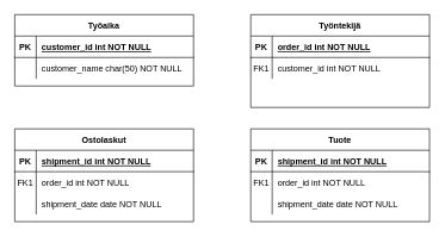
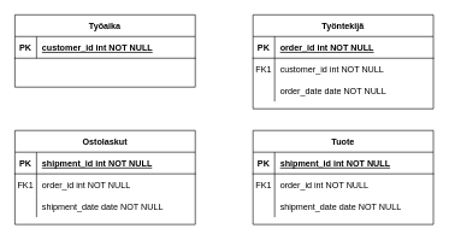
- <mxCell id="28" value="customer_name char(50) NOT NULL" style="shape=partialRectangle;overflow=hidden;connectable=0;fillColor=none;top=0;left=0;bottom=0;right=0;align=left;spacingLeft=6;" parent="26" vertex="1"><mxGeometry x="30" width="220" height="30" as="geometry" /></mxCell>
+ <mxCell id="11" value="order_date date NOT NULL" style="shape=partialRectangle;overflow=hidden;connectable=0;fillColor=none;top=0;left=0;bottom=0;right=0;align=left;spacingLeft=6;" parent="9" vertex="1"><mxGeometry x="30" width="220" height="30" as="geometry" /></mxCell>
